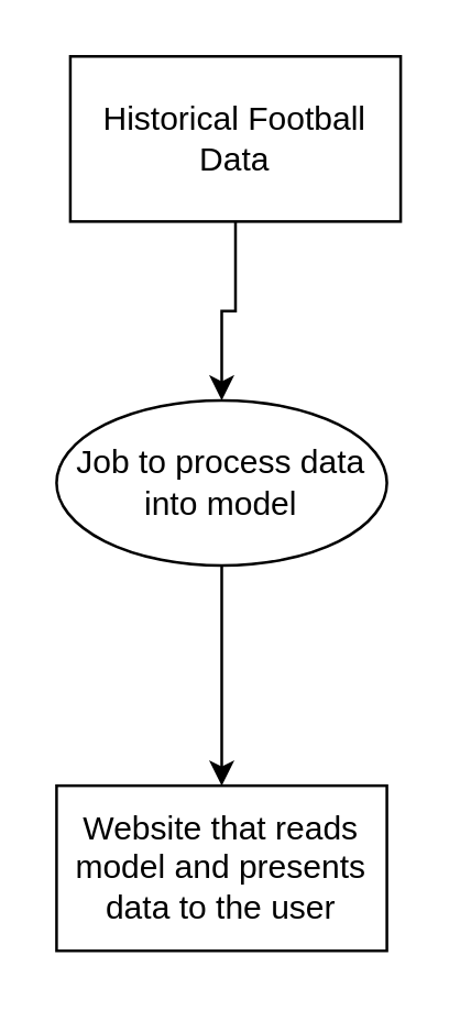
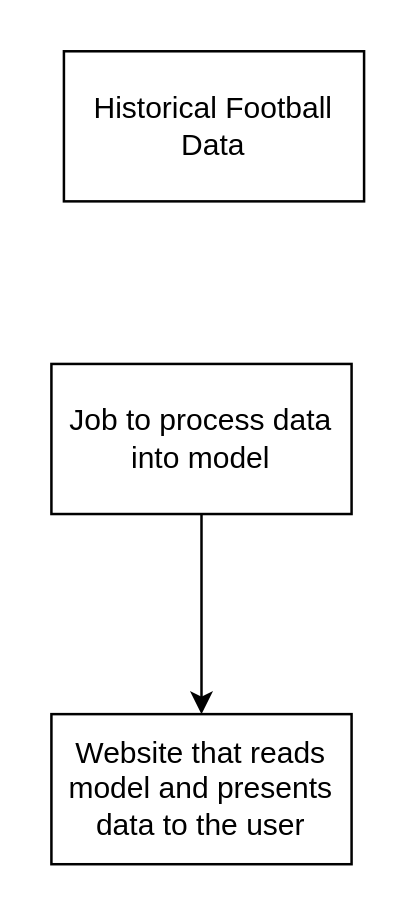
- <mxCell id="2" value="" style="edgeStyle=orthogonalEdgeStyle;rounded=0;orthogonalLoop=1;jettySize=auto;html=1;" edge="1" parent="1" source="3" target="5"><mxGeometry relative="1" as="geometry" /></mxCell>
- <mxCell id="5" value="Job to process data into model" style="ellipse;whiteSpace=wrap;html=1;" vertex="1" parent="1"><mxGeometry x="20" y="145" width="120" height="60" as="geometry" /></mxCell>
+ <mxCell id="5" value="Job to process data into model" style="rounded=0;whiteSpace=wrap;html=1;" vertex="1" parent="1"><mxGeometry x="20" y="145" width="120" height="60" as="geometry" /></mxCell>
